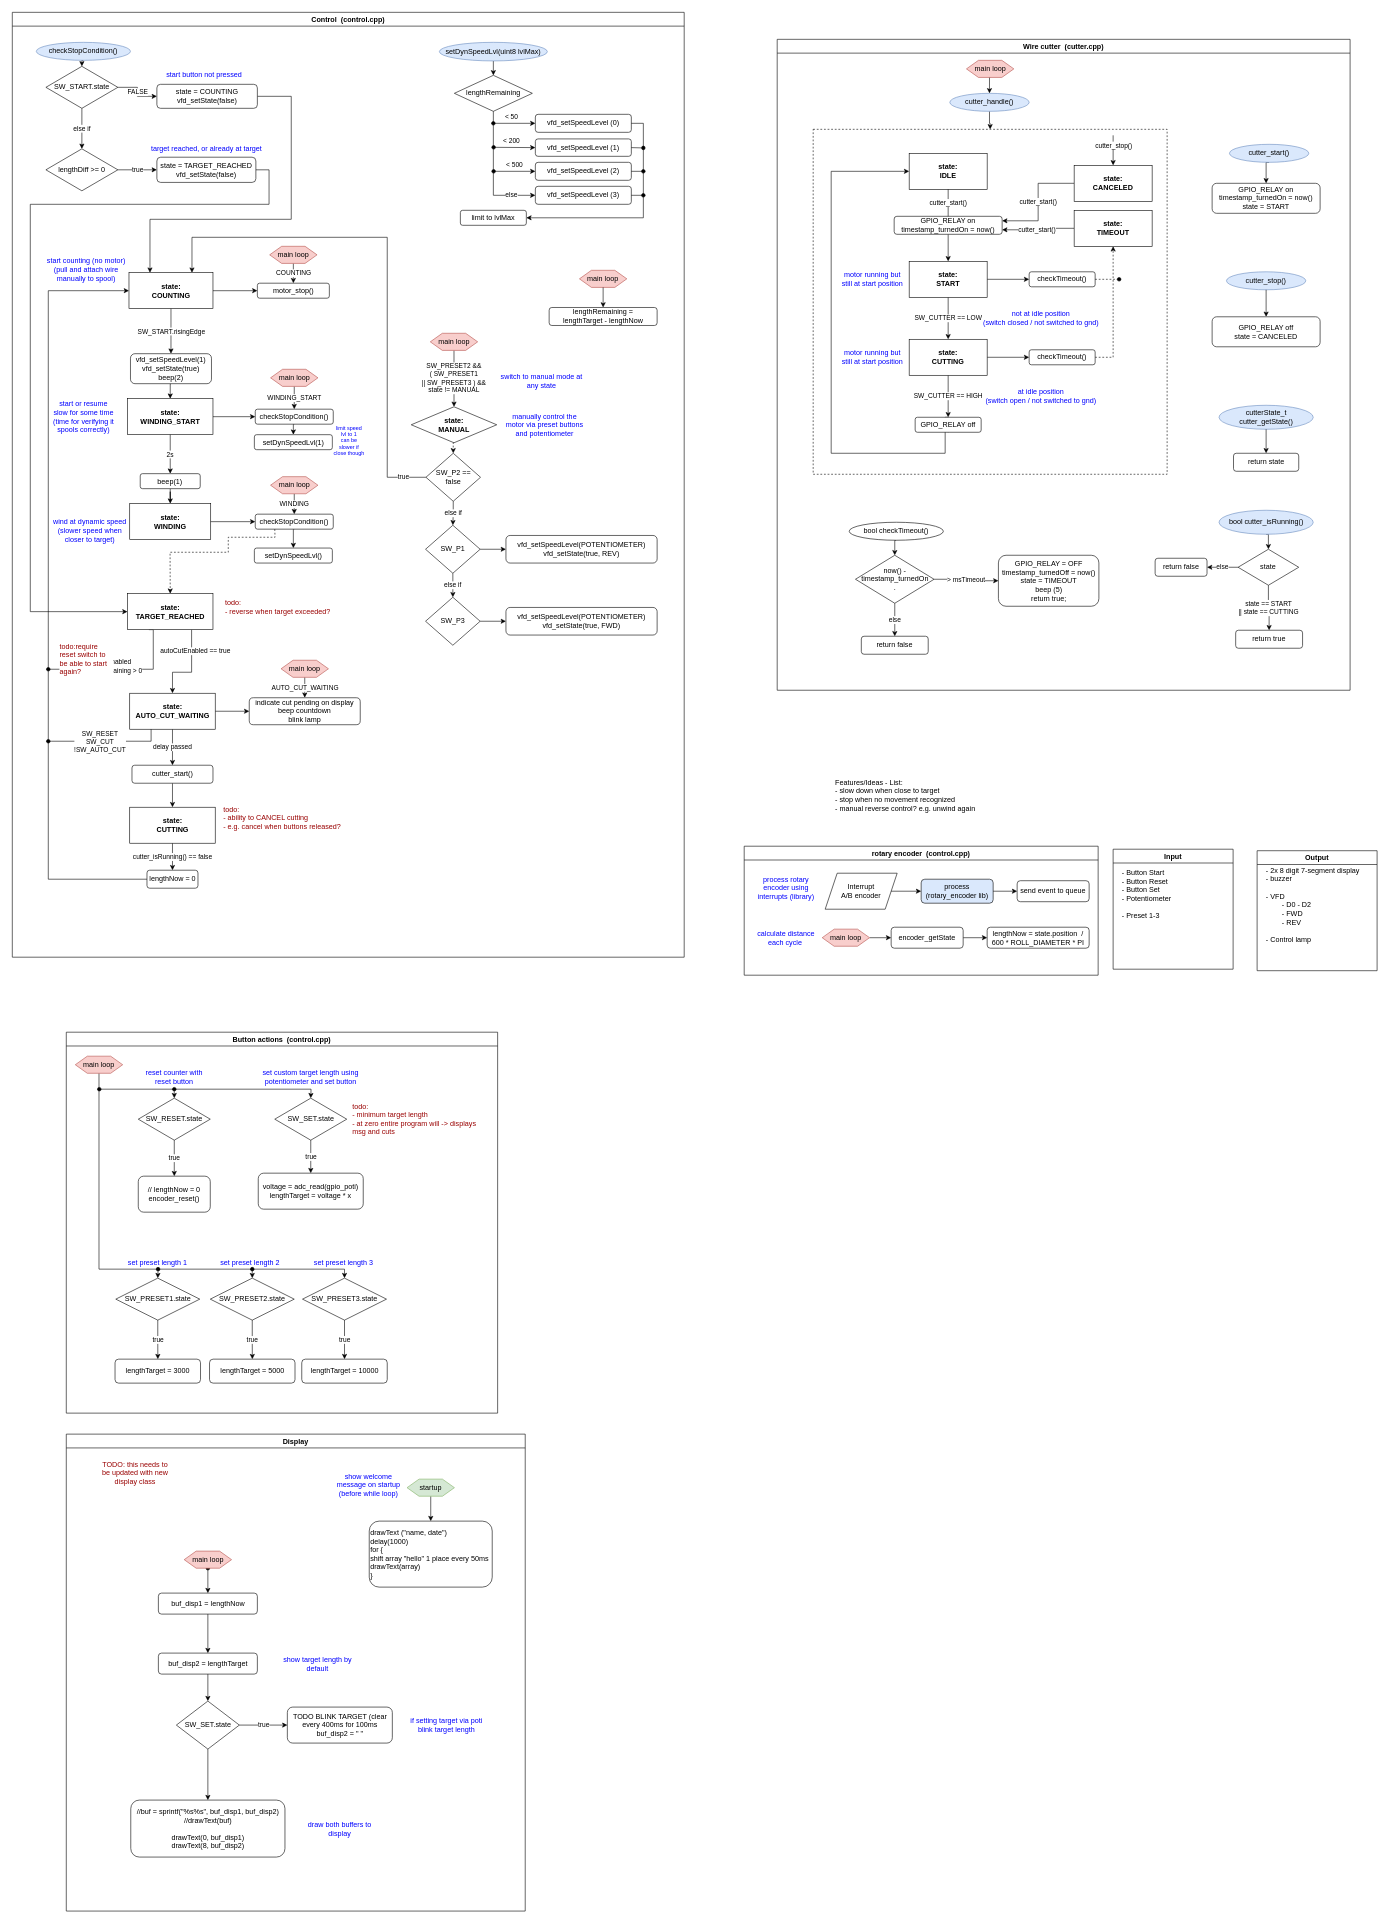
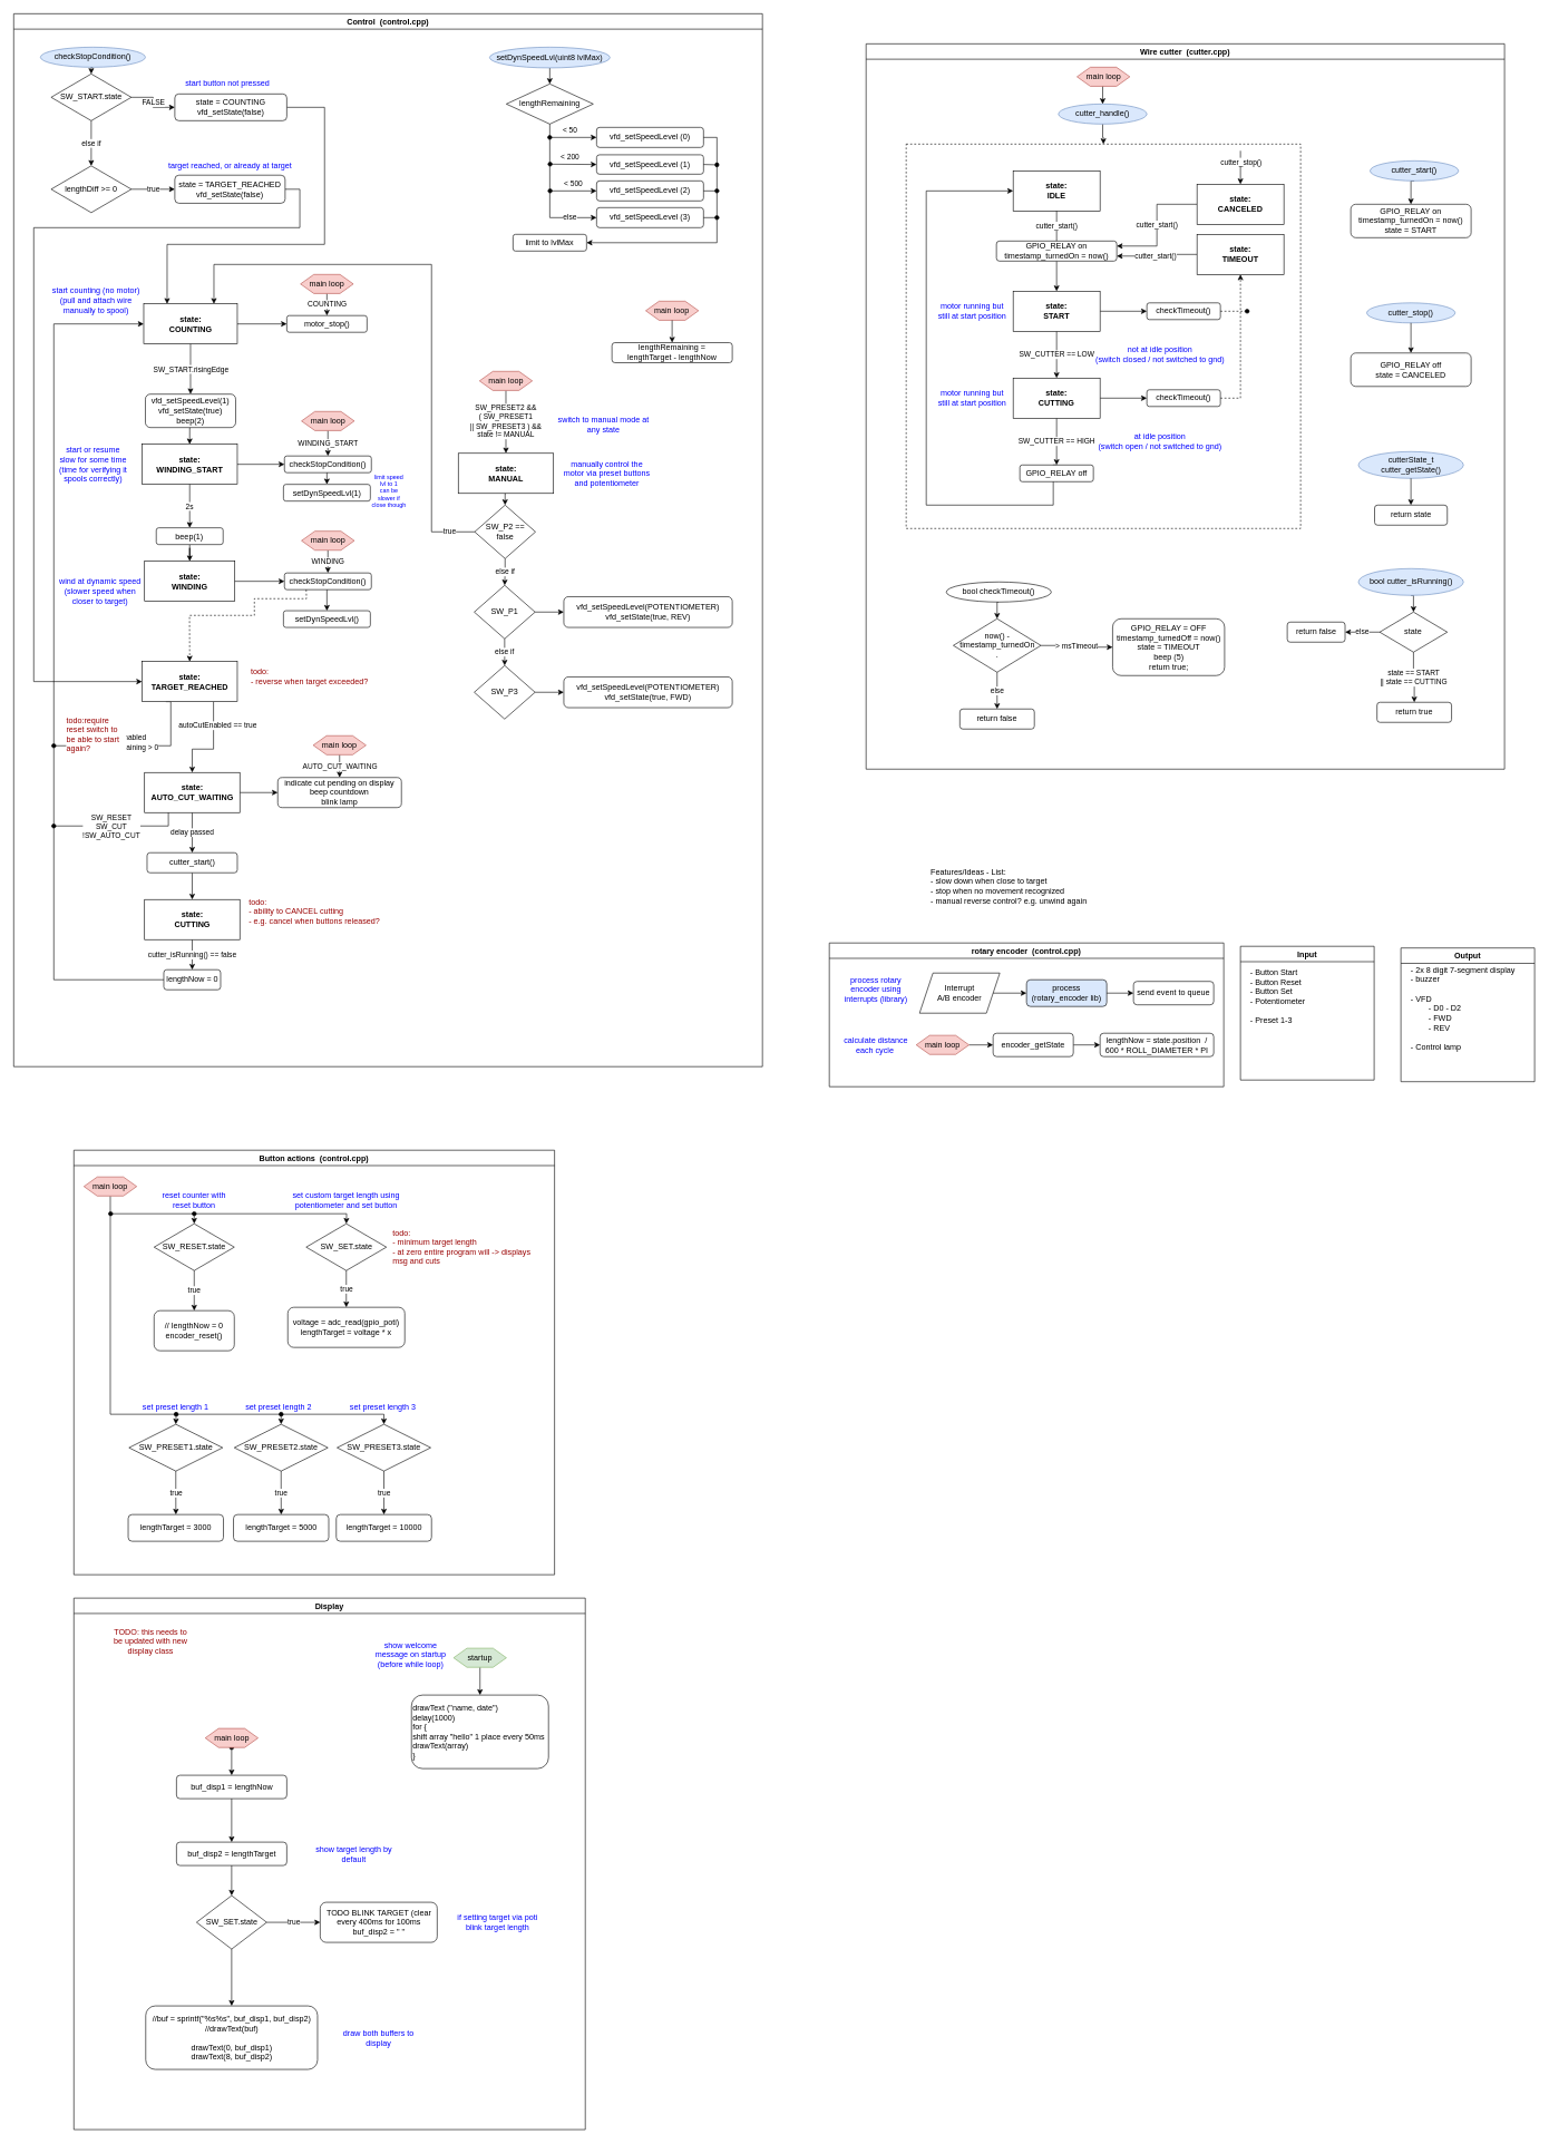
- <mxCell id="85" value="state:&lt;br&gt;MANUAL" style="rhombus;whiteSpace=wrap;html=1;fontStyle=1;" parent="54" vertex="1"><mxGeometry x="665" y="657.5" width="142.5" height="60" as="geometry" /></mxCell>
+ <mxCell id="85" value="state:&lt;br&gt;MANUAL" style="rounded=0;whiteSpace=wrap;html=1;fontStyle=1" parent="54" vertex="1"><mxGeometry x="665" y="657.5" width="142.5" height="60" as="geometry" /></mxCell>
- <mxCell id="84" style="edgeStyle=orthogonalEdgeStyle;rounded=0;orthogonalLoop=1;jettySize=auto;html=1;exitX=0.5;exitY=1;exitDx=0;exitDy=0;entryX=0.5;entryY=0;entryDx=0;entryDy=0;dashed=1;" parent="54" source="85" target="116" edge="1"><mxGeometry relative="1" as="geometry" /></mxCell>
+ <mxCell id="84" style="edgeStyle=orthogonalEdgeStyle;rounded=0;orthogonalLoop=1;jettySize=auto;html=1;exitX=0.5;exitY=1;exitDx=0;exitDy=0;entryX=0.5;entryY=0;entryDx=0;entryDy=0;" parent="54" source="85" target="116" edge="1"><mxGeometry relative="1" as="geometry" /></mxCell>
